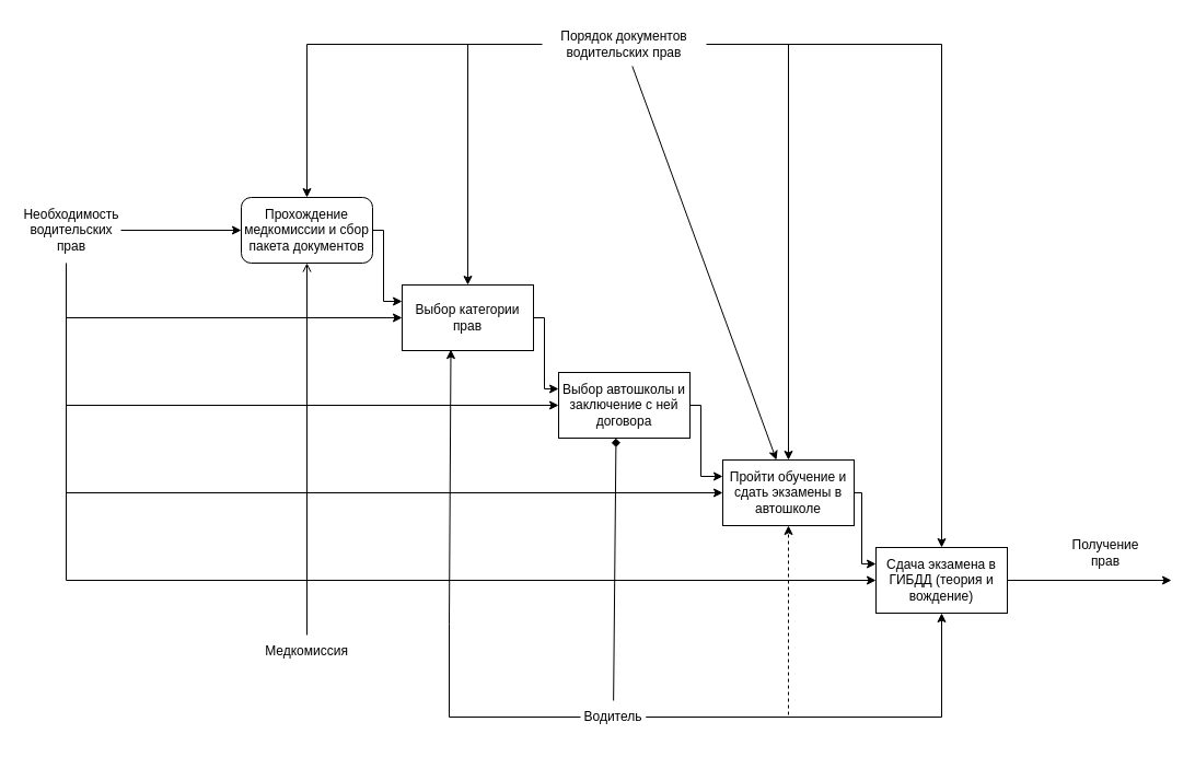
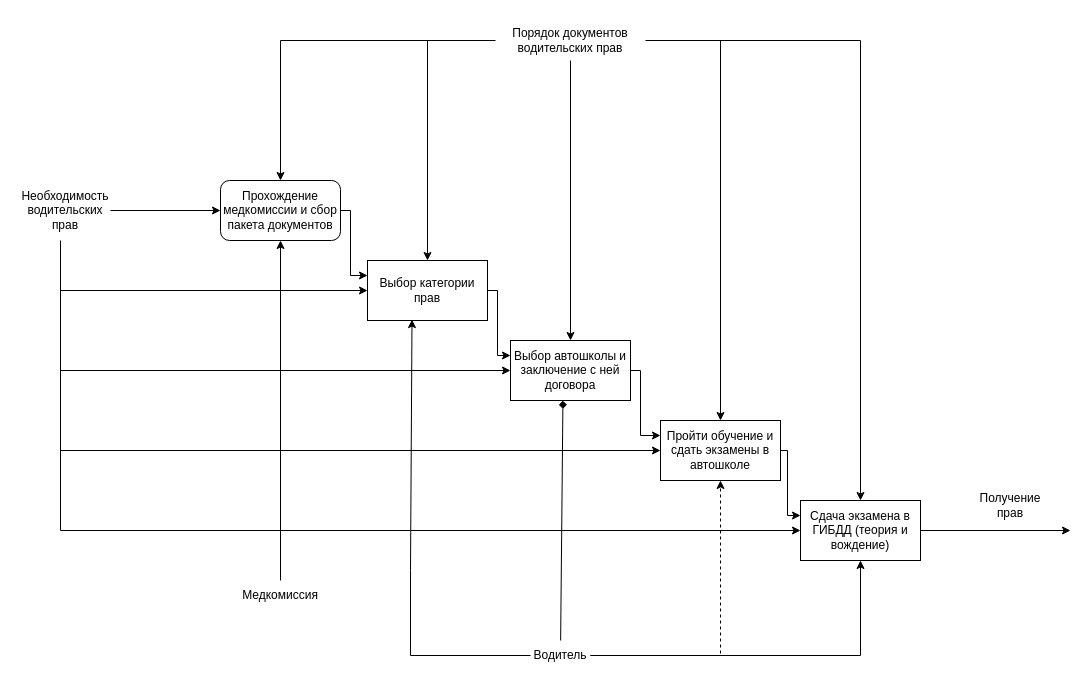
- <mxCell id="28" value="" style="endArrow=classic;html=1;rounded=0;" edge="1" parent="1" source="25" target="7"><mxGeometry width="50" height="50" relative="1" as="geometry"><mxPoint x="460" y="220" as="sourcePoint" /><mxPoint x="510" y="170" as="targetPoint" /></mxGeometry></mxCell>
+ <mxCell id="28" value="" style="endArrow=classic;html=1;rounded=0;" edge="1" parent="1" source="25" target="5"><mxGeometry width="50" height="50" relative="1" as="geometry"><mxPoint x="460" y="220" as="sourcePoint" /><mxPoint x="510" y="170" as="targetPoint" /></mxGeometry></mxCell>
- <mxCell id="24" value="" style="endArrow=open;html=1;rounded=0;" edge="1" parent="1" source="23" target="6"><mxGeometry width="50" height="50" relative="1" as="geometry"><mxPoint x="550" y="460" as="sourcePoint" /><mxPoint x="600" y="410" as="targetPoint" /></mxGeometry></mxCell>
+ <mxCell id="24" value="" style="endArrow=classic;html=1;rounded=0;" edge="1" parent="1" source="23" target="6"><mxGeometry width="50" height="50" relative="1" as="geometry"><mxPoint x="550" y="460" as="sourcePoint" /><mxPoint x="600" y="410" as="targetPoint" /></mxGeometry></mxCell>
